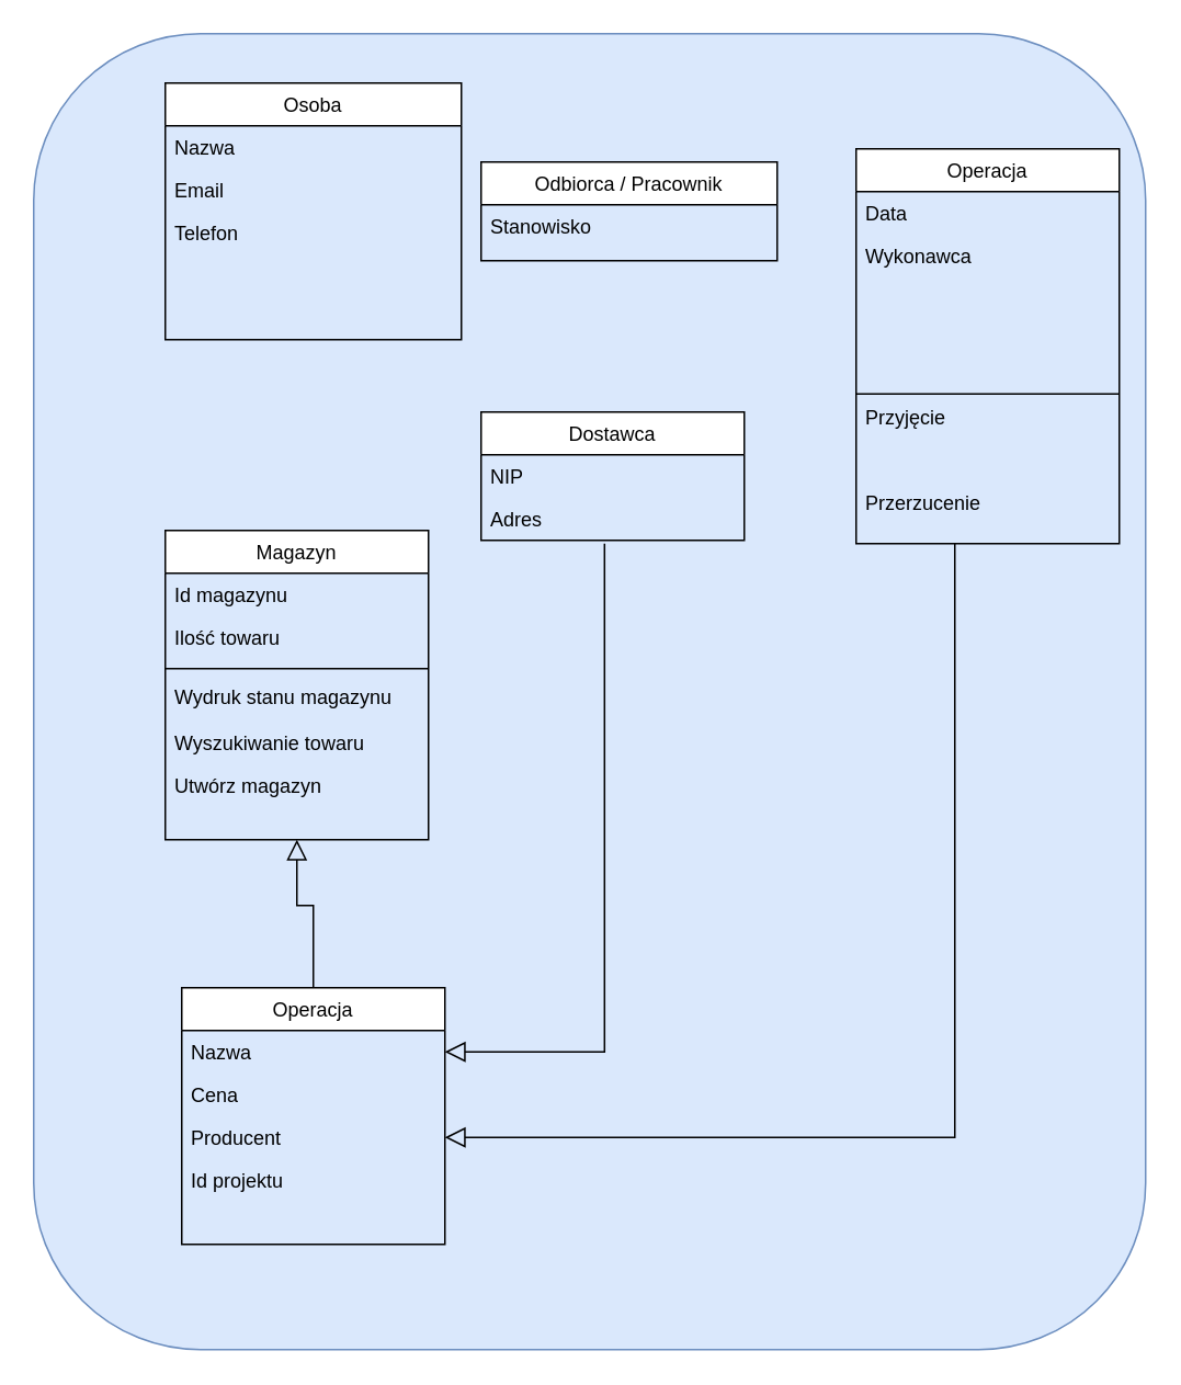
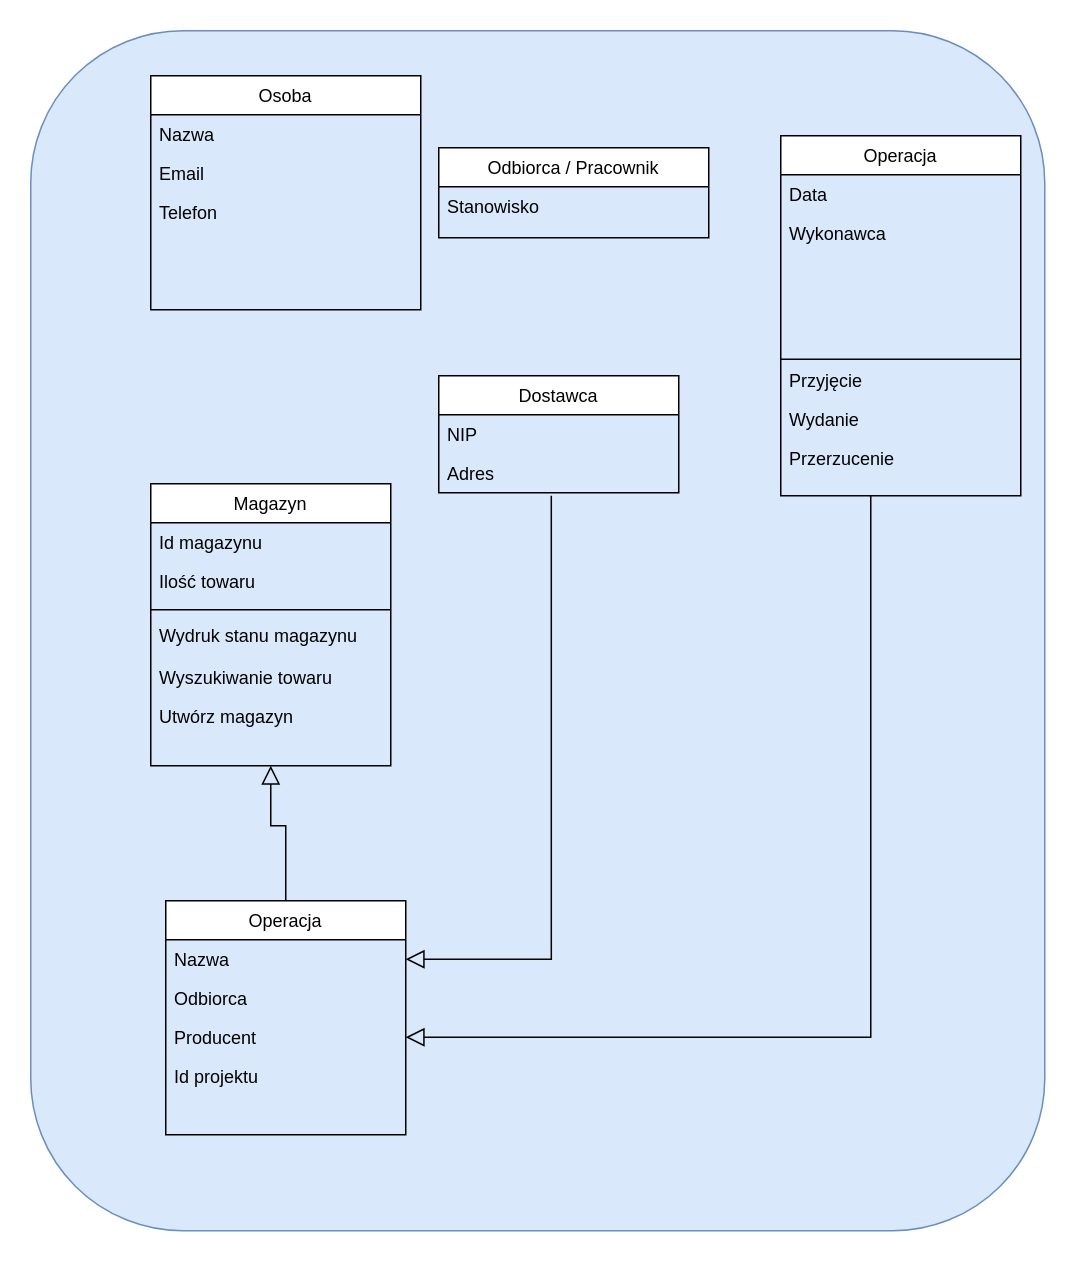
+ <mxCell id="30" value="Wydanie" style="text;align=left;verticalAlign=top;spacingLeft=4;spacingRight=4;overflow=hidden;rotatable=0;points=[[0,0.5],[1,0.5]];portConstraint=eastwest;rounded=0;shadow=0;html=0;" vertex="1" parent="1"><mxGeometry x="520" y="266" width="160" height="26" as="geometry" /></mxCell>
- <mxCell id="21" value="Cena" style="text;align=left;verticalAlign=top;spacingLeft=4;spacingRight=4;overflow=hidden;rotatable=0;points=[[0,0.5],[1,0.5]];portConstraint=eastwest;rounded=0;shadow=0;html=0;" parent="19" vertex="1"><mxGeometry y="52" width="160" height="26" as="geometry" /></mxCell>
+ <mxCell id="21" value="Odbiorca" style="text;align=left;verticalAlign=top;spacingLeft=4;spacingRight=4;overflow=hidden;rotatable=0;points=[[0,0.5],[1,0.5]];portConstraint=eastwest;rounded=0;shadow=0;html=0;" parent="19" vertex="1"><mxGeometry y="52" width="160" height="26" as="geometry" /></mxCell>
